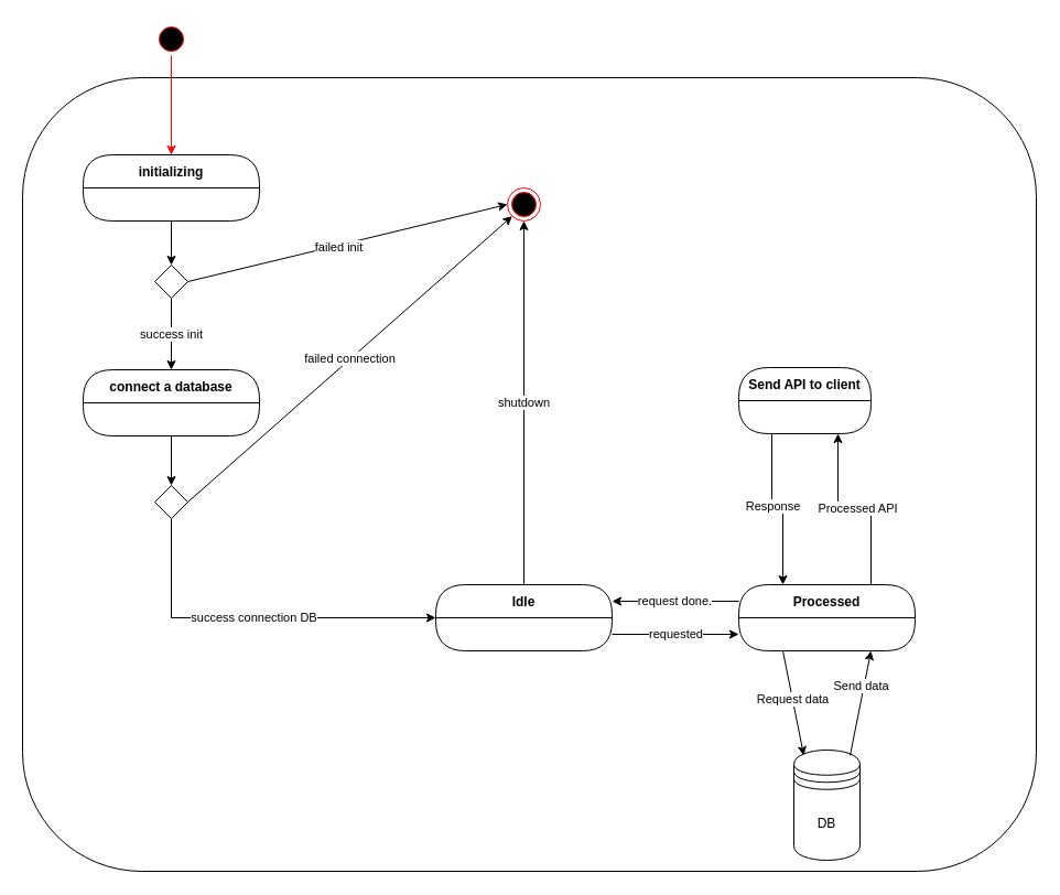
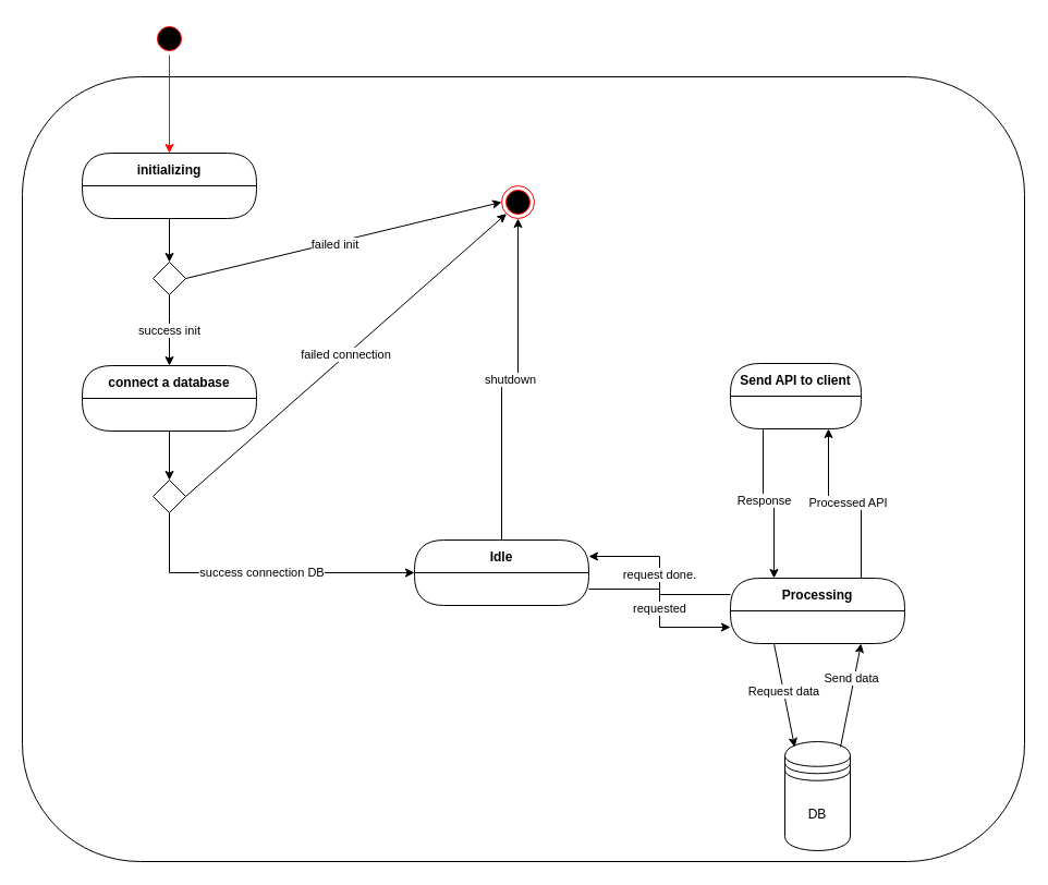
- <mxCell id="23" value="Processed" style="swimlane;fontStyle=1;align=center;verticalAlign=middle;childLayout=stackLayout;horizontal=1;startSize=30;horizontalStack=0;resizeParent=0;resizeLast=1;container=0;collapsible=0;rounded=1;arcSize=30;swimlaneFillColor=#FFFFFF;dropTarget=0;glass=0;" vertex="1" parent="1"><mxGeometry x="670" y="530" width="160" height="60" as="geometry" /></mxCell>
+ <mxCell id="23" value="Processing" style="swimlane;fontStyle=1;align=center;verticalAlign=middle;childLayout=stackLayout;horizontal=1;startSize=30;horizontalStack=0;resizeParent=0;resizeLast=1;container=0;collapsible=0;rounded=1;arcSize=30;swimlaneFillColor=#FFFFFF;dropTarget=0;glass=0;" vertex="1" parent="1"><mxGeometry x="670" y="530" width="160" height="60" as="geometry" /></mxCell>
- <mxCell id="19" value="Idle" style="swimlane;fontStyle=1;align=center;verticalAlign=middle;childLayout=stackLayout;horizontal=1;startSize=30;horizontalStack=0;resizeParent=0;resizeLast=1;container=0;collapsible=0;rounded=1;arcSize=30;swimlaneFillColor=#FFFFFF;dropTarget=0;glass=0;" vertex="1" parent="1"><mxGeometry x="395" y="530" width="160" height="60" as="geometry" /></mxCell>
+ <mxCell id="19" value="Idle" style="swimlane;fontStyle=1;align=center;verticalAlign=middle;childLayout=stackLayout;horizontal=1;startSize=30;horizontalStack=0;resizeParent=0;resizeLast=1;container=0;collapsible=0;rounded=1;arcSize=30;swimlaneFillColor=#FFFFFF;dropTarget=0;glass=0;" vertex="1" parent="1"><mxGeometry x="380" y="495" width="160" height="60" as="geometry" /></mxCell>
